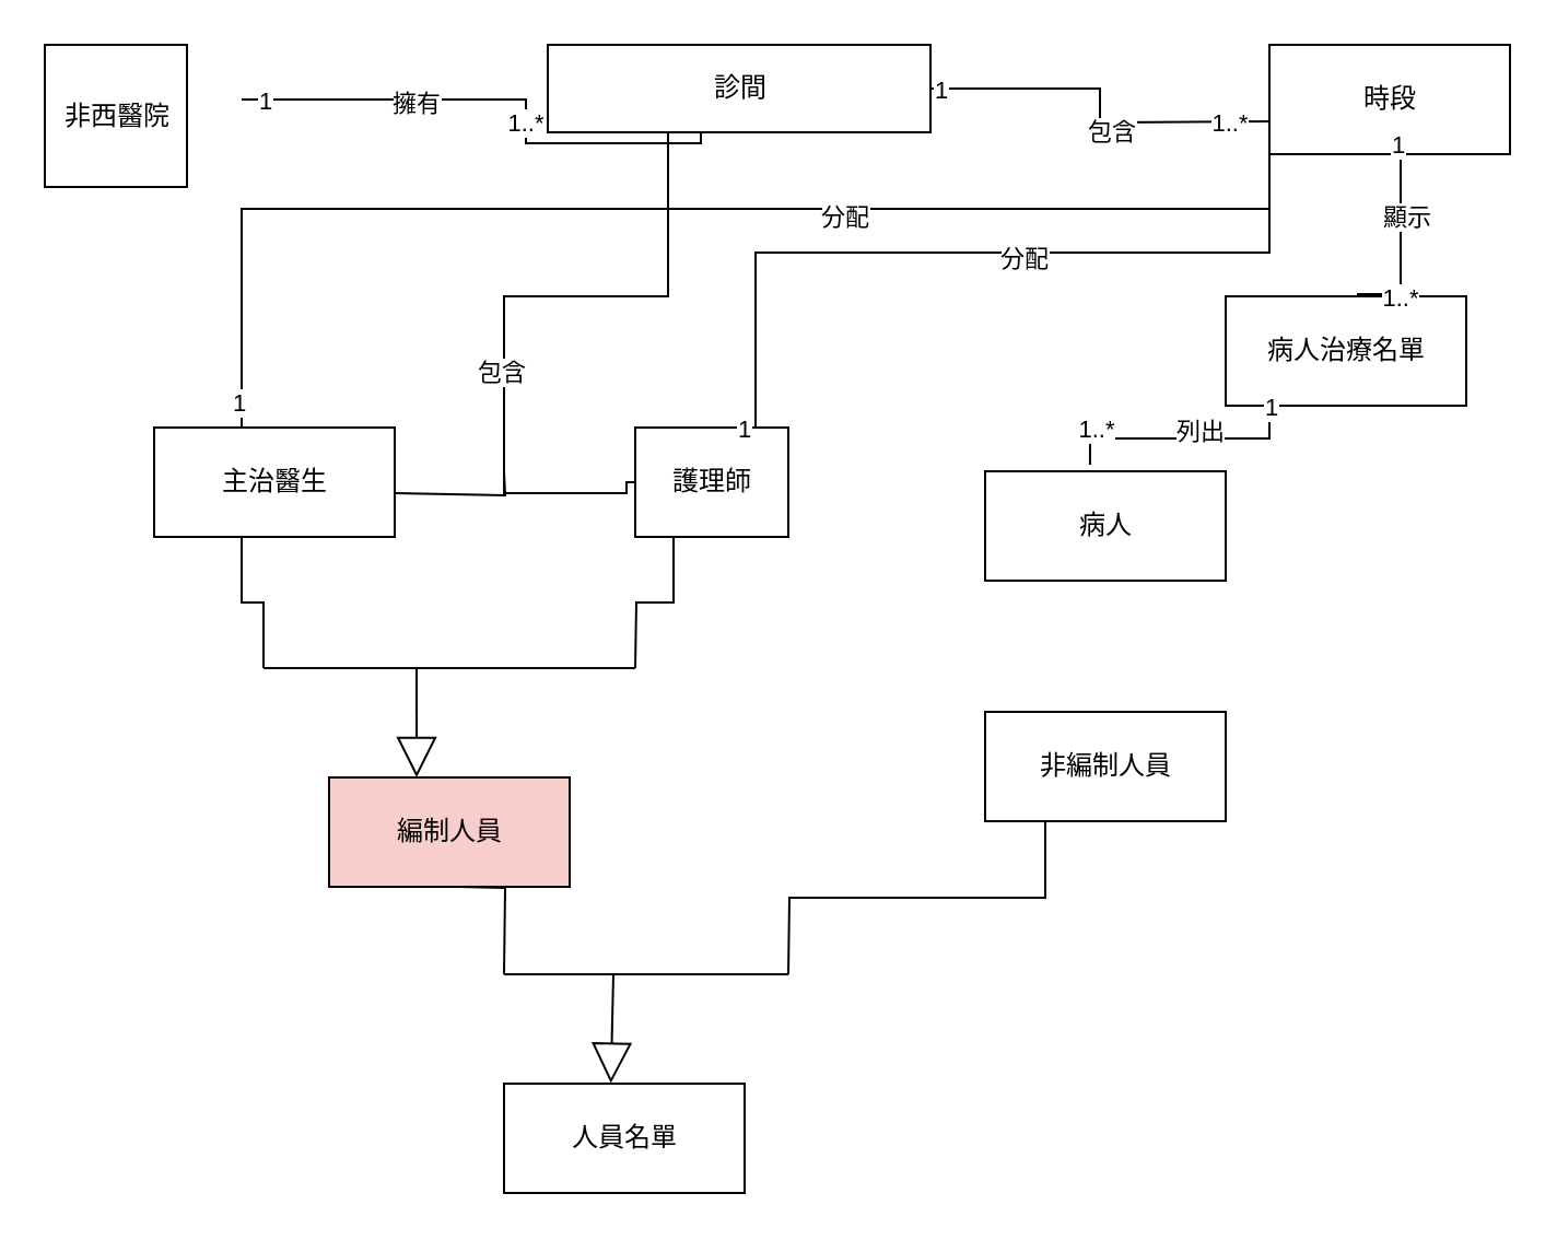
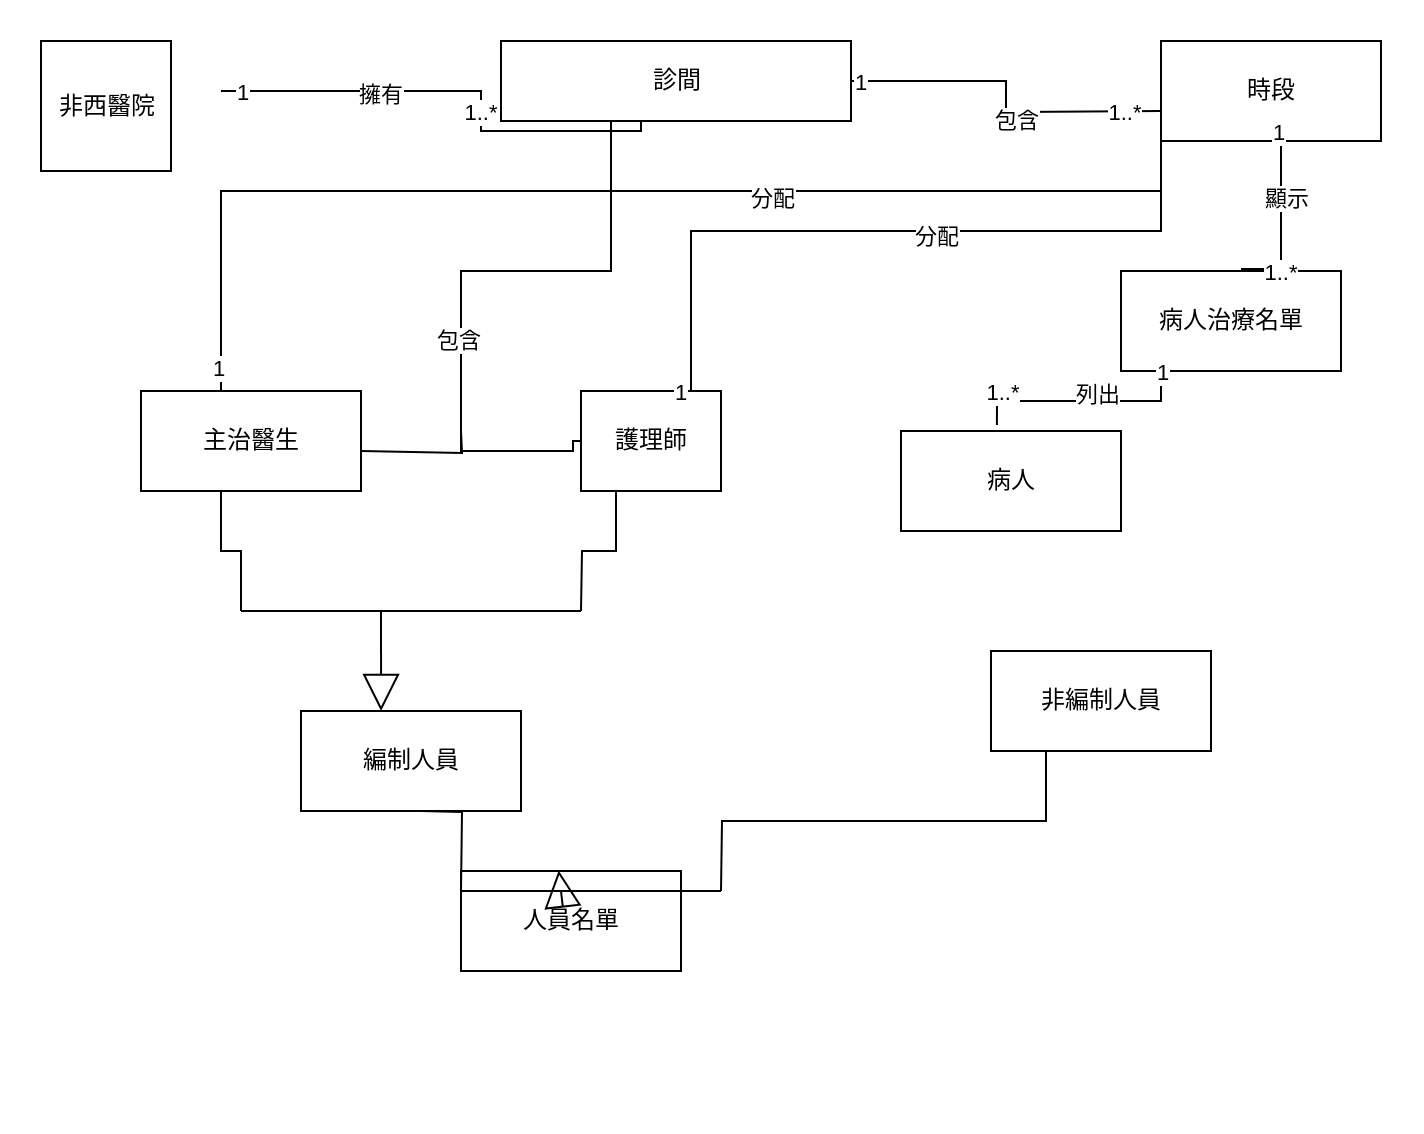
- <mxCell id="15" value="非編制人員" style="html=1;" vertex="1" parent="1"><mxGeometry x="450" y="325" width="110" height="50" as="geometry" /></mxCell>
+ <mxCell id="15" value="非編制人員" style="html=1;" vertex="1" parent="1"><mxGeometry x="495" y="325" width="110" height="50" as="geometry" /></mxCell>
- <mxCell id="13" value="編制人員" style="html=1;fillColor=#f8cecc;" vertex="1" parent="1"><mxGeometry x="150" y="355" width="110" height="50" as="geometry" /></mxCell>
+ <mxCell id="13" value="編制人員" style="html=1;" vertex="1" parent="1"><mxGeometry x="150" y="355" width="110" height="50" as="geometry" /></mxCell>
- <mxCell id="14" value="人員名單" style="html=1;" vertex="1" parent="1"><mxGeometry x="230" y="495" width="110" height="50" as="geometry" /></mxCell>
+ <mxCell id="14" value="人員名單" style="html=1;" vertex="1" parent="1"><mxGeometry x="230" y="435" width="110" height="50" as="geometry" /></mxCell>
